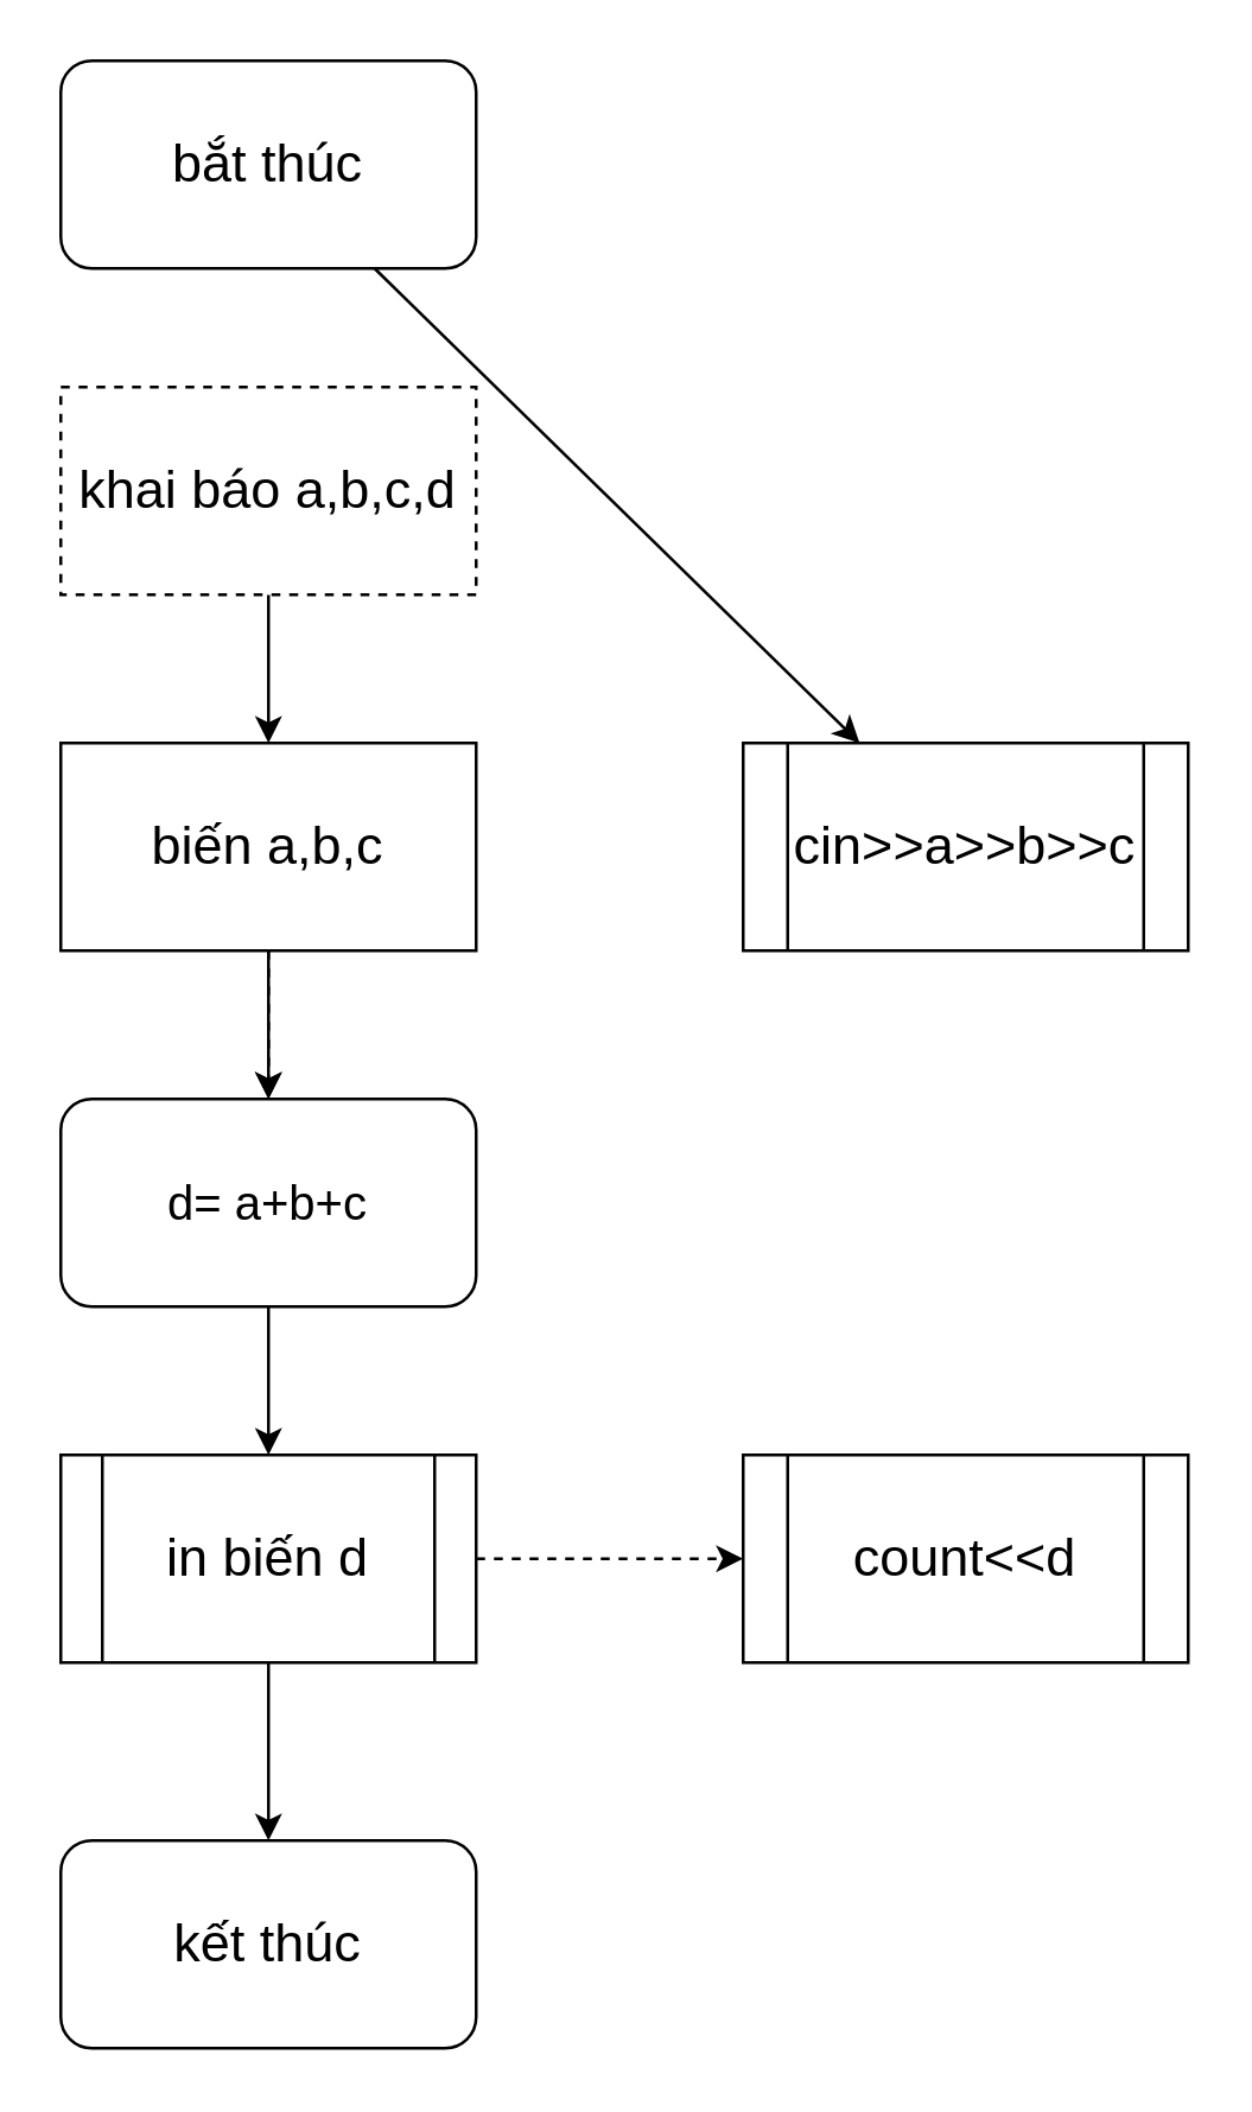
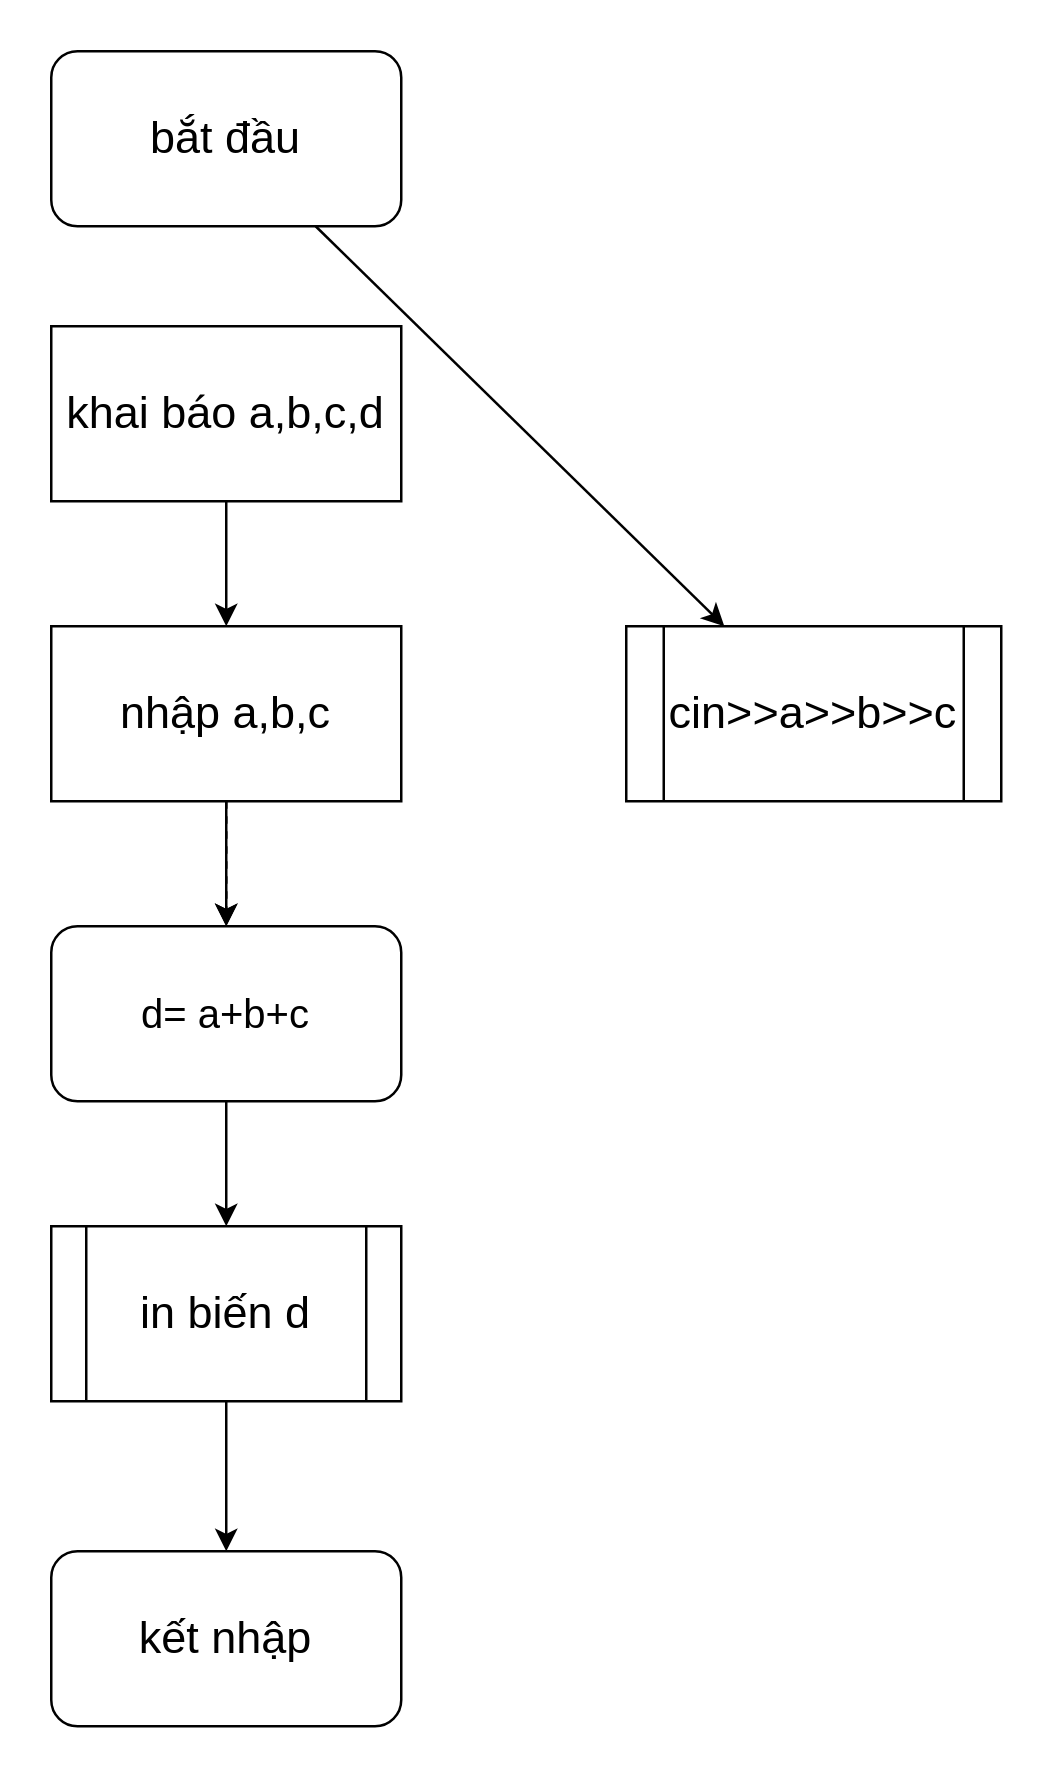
- <mxCell id="8" value="bắt thúc" style="rounded=1;whiteSpace=wrap;html=1;fontSize=18;" vertex="1" parent="1"><mxGeometry x="20" y="20" width="140" height="70" as="geometry" /></mxCell>
+ <mxCell id="8" value="bắt đầu" style="rounded=1;whiteSpace=wrap;html=1;fontSize=18;" vertex="1" parent="1"><mxGeometry x="20" y="20" width="140" height="70" as="geometry" /></mxCell>
- <mxCell id="15" value="khai báo a,b,c,d" style="rounded=0;whiteSpace=wrap;html=1;fontSize=18;dashed=1;" vertex="1" parent="1"><mxGeometry x="20" y="130" width="140" height="70" as="geometry" /></mxCell>
+ <mxCell id="15" value="khai báo a,b,c,d" style="rounded=0;whiteSpace=wrap;html=1;fontSize=18;" vertex="1" parent="1"><mxGeometry x="20" y="130" width="140" height="70" as="geometry" /></mxCell>
- <mxCell id="11" value="biến a,b,c" style="rounded=0;whiteSpace=wrap;html=1;fontSize=18;" vertex="1" parent="1"><mxGeometry x="20" y="250" width="140" height="70" as="geometry" /></mxCell>
+ <mxCell id="11" value="nhập a,b,c" style="rounded=0;whiteSpace=wrap;html=1;fontSize=18;" vertex="1" parent="1"><mxGeometry x="20" y="250" width="140" height="70" as="geometry" /></mxCell>
- <mxCell id="12" value="" style="edgeStyle=none;html=1;dashed=1;fontSize=18;" edge="1" parent="1" source="13" target="17"><mxGeometry relative="1" as="geometry" /></mxCell>
- <mxCell id="17" value="count&amp;lt;&amp;lt;d" style="shape=process;whiteSpace=wrap;html=1;backgroundOutline=1;fontSize=18;" vertex="1" parent="1"><mxGeometry x="250" y="490" width="150" height="70" as="geometry" /></mxCell>
- <mxCell id="9" value="kết thúc" style="rounded=1;whiteSpace=wrap;html=1;fontSize=18;" vertex="1" parent="1"><mxGeometry x="20" y="620" width="140" height="70" as="geometry" /></mxCell>
+ <mxCell id="9" value="kết nhập" style="rounded=1;whiteSpace=wrap;html=1;fontSize=18;" vertex="1" parent="1"><mxGeometry x="20" y="620" width="140" height="70" as="geometry" /></mxCell>
